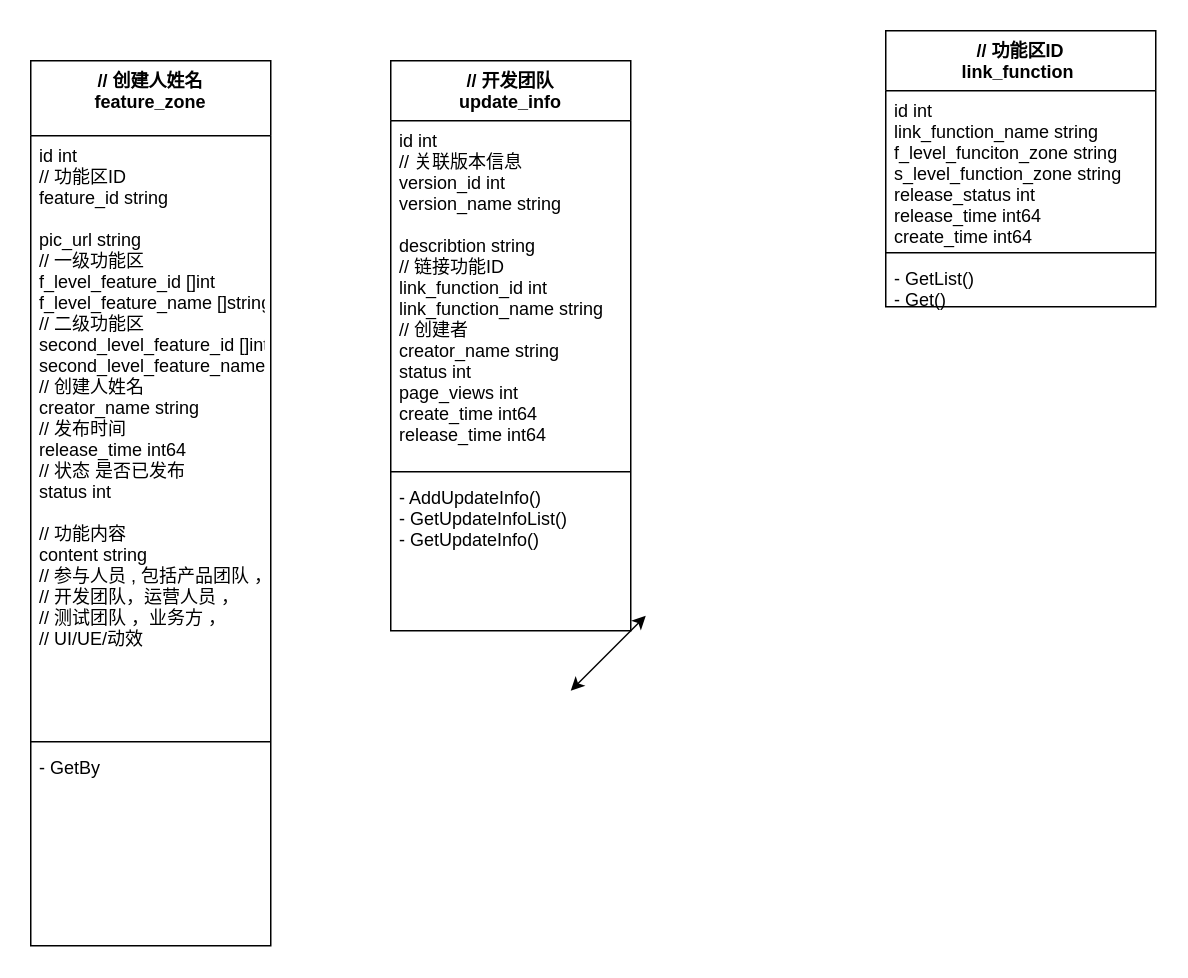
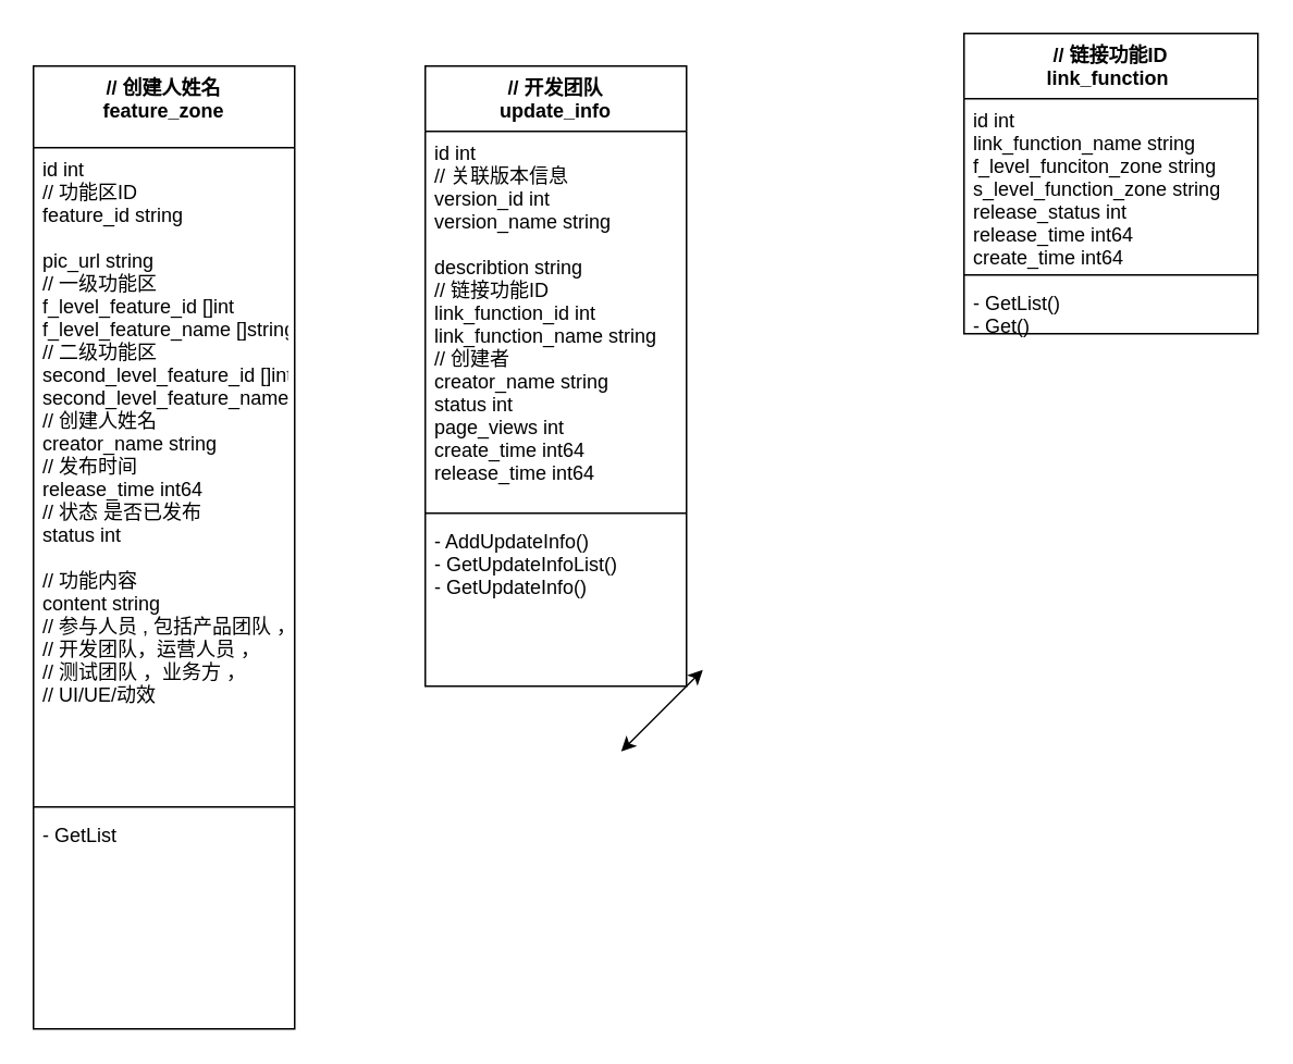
- <mxCell id="10" value="// 功能区ID&#10;link_function " style="swimlane;fontStyle=1;align=center;verticalAlign=top;childLayout=stackLayout;horizontal=1;startSize=40;horizontalStack=0;resizeParent=1;resizeParentMax=0;resizeLast=0;collapsible=1;marginBottom=0;" parent="1" vertex="1"><mxGeometry x="590" y="20" width="180" height="184" as="geometry" /></mxCell>
+ <mxCell id="10" value="// 链接功能ID&#10;link_function " style="swimlane;fontStyle=1;align=center;verticalAlign=top;childLayout=stackLayout;horizontal=1;startSize=40;horizontalStack=0;resizeParent=1;resizeParentMax=0;resizeLast=0;collapsible=1;marginBottom=0;" parent="1" vertex="1"><mxGeometry x="590" y="20" width="180" height="184" as="geometry" /></mxCell>
- <mxCell id="9" value="- GetBy" style="text;strokeColor=none;fillColor=none;align=left;verticalAlign=top;spacingLeft=4;spacingRight=4;overflow=hidden;rotatable=0;points=[[0,0.5],[1,0.5]];portConstraint=eastwest;" parent="6" vertex="1"><mxGeometry y="458" width="160" height="132" as="geometry" /></mxCell>
+ <mxCell id="9" value="- GetList" style="text;strokeColor=none;fillColor=none;align=left;verticalAlign=top;spacingLeft=4;spacingRight=4;overflow=hidden;rotatable=0;points=[[0,0.5],[1,0.5]];portConstraint=eastwest;" parent="6" vertex="1"><mxGeometry y="458" width="160" height="132" as="geometry" /></mxCell>
